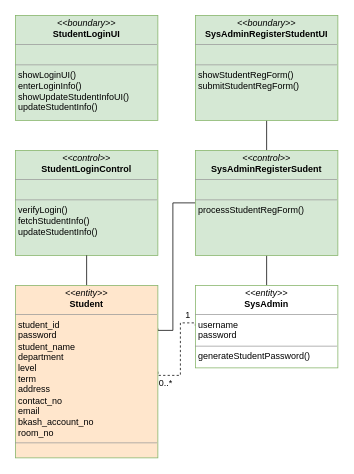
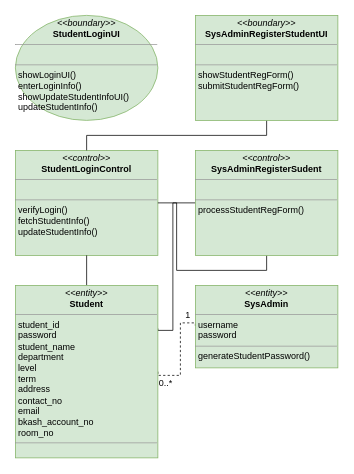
- <mxCell id="2" value="&lt;p style=&quot;margin: 0px ; margin-top: 4px ; text-align: center&quot;&gt;&lt;i&gt;&amp;lt;&amp;lt;boundary&amp;gt;&amp;gt;&lt;/i&gt;&lt;br&gt;&lt;b&gt;StudentLoginUI&lt;/b&gt;&lt;/p&gt;&lt;hr size=&quot;1&quot;&gt;&lt;p style=&quot;margin: 0px ; margin-left: 4px&quot;&gt;&lt;br&gt;&lt;/p&gt;&lt;hr size=&quot;1&quot;&gt;&lt;p style=&quot;margin: 0px ; margin-left: 4px&quot;&gt;showLoginUI()&lt;/p&gt;&lt;p style=&quot;margin: 0px ; margin-left: 4px&quot;&gt;enterLoginInfo()&lt;/p&gt;&lt;p style=&quot;margin: 0px ; margin-left: 4px&quot;&gt;showUpdateStudentInfoUI()&lt;/p&gt;&lt;p style=&quot;margin: 0px ; margin-left: 4px&quot;&gt;updateStudentInfo()&lt;/p&gt;" style="verticalAlign=top;align=left;overflow=fill;fontSize=12;fontFamily=Helvetica;html=1;fillColor=#d5e8d4;strokeColor=#82b366;" parent="1" vertex="1"><mxGeometry x="20" y="20" width="190" height="140" as="geometry" /></mxCell>
+ <mxCell id="2" value="&lt;p style=&quot;margin: 0px ; margin-top: 4px ; text-align: center&quot;&gt;&lt;i&gt;&amp;lt;&amp;lt;boundary&amp;gt;&amp;gt;&lt;/i&gt;&lt;br&gt;&lt;b&gt;StudentLoginUI&lt;/b&gt;&lt;/p&gt;&lt;hr size=&quot;1&quot;&gt;&lt;p style=&quot;margin: 0px ; margin-left: 4px&quot;&gt;&lt;br&gt;&lt;/p&gt;&lt;hr size=&quot;1&quot;&gt;&lt;p style=&quot;margin: 0px ; margin-left: 4px&quot;&gt;showLoginUI()&lt;/p&gt;&lt;p style=&quot;margin: 0px ; margin-left: 4px&quot;&gt;enterLoginInfo()&lt;/p&gt;&lt;p style=&quot;margin: 0px ; margin-left: 4px&quot;&gt;showUpdateStudentInfoUI()&lt;/p&gt;&lt;p style=&quot;margin: 0px ; margin-left: 4px&quot;&gt;updateStudentInfo()&lt;/p&gt;" style="ellipse;verticalAlign=top;align=left;overflow=fill;fontSize=12;fontFamily=Helvetica;html=1;fillColor=#d5e8d4;strokeColor=#82b366;" parent="1" vertex="1"><mxGeometry x="20" y="20" width="190" height="140" as="geometry" /></mxCell>
- <mxCell id="10" style="edgeStyle=orthogonalEdgeStyle;rounded=0;orthogonalLoop=1;jettySize=auto;html=1;exitX=0.5;exitY=1;exitDx=0;exitDy=0;entryX=0.5;entryY=0;entryDx=0;entryDy=0;endArrow=none;endFill=0;" parent="1" source="11" target="13" edge="1"><mxGeometry relative="1" as="geometry" /></mxCell>
+ <mxCell id="10" style="edgeStyle=orthogonalEdgeStyle;rounded=0;orthogonalLoop=1;jettySize=auto;html=1;exitX=0.5;exitY=1;exitDx=0;exitDy=0;endArrow=none;endFill=0;" parent="1" source="11" target="3" edge="1"><mxGeometry relative="1" as="geometry" /></mxCell>
- <mxCell id="12" style="edgeStyle=orthogonalEdgeStyle;rounded=0;orthogonalLoop=1;jettySize=auto;html=1;exitX=0.5;exitY=1;exitDx=0;exitDy=0;entryX=0.5;entryY=0;entryDx=0;entryDy=0;endArrow=none;endFill=0;" parent="1" source="13" target="14" edge="1"><mxGeometry relative="1" as="geometry" /></mxCell>
+ <mxCell id="12" style="edgeStyle=orthogonalEdgeStyle;rounded=0;orthogonalLoop=1;jettySize=auto;html=1;exitX=0.5;exitY=1;exitDx=0;exitDy=0;endArrow=none;endFill=0;" parent="1" source="13" target="3" edge="1"><mxGeometry relative="1" as="geometry" /></mxCell>
- <mxCell id="14" value="&lt;p style=&quot;margin: 0px ; margin-top: 4px ; text-align: center&quot;&gt;&lt;i&gt;&amp;lt;&amp;lt;entity&amp;gt;&amp;gt;&lt;/i&gt;&lt;br&gt;&lt;b&gt;SysAdmin&lt;/b&gt;&lt;/p&gt;&lt;hr size=&quot;1&quot;&gt;&lt;p style=&quot;margin: 0px ; margin-left: 4px&quot;&gt;username&lt;/p&gt;&lt;p style=&quot;margin: 0px ; margin-left: 4px&quot;&gt;password&lt;/p&gt;&lt;hr size=&quot;1&quot;&gt;&lt;p style=&quot;margin: 0px ; margin-left: 4px&quot;&gt;generateStudentPassword()&lt;/p&gt;" style="verticalAlign=top;align=left;overflow=fill;fontSize=12;fontFamily=Helvetica;html=1;fillColor=#ffffff;strokeColor=#82b366;" parent="1" vertex="1"><mxGeometry x="260" y="380" width="190" height="110" as="geometry" /></mxCell>
+ <mxCell id="14" value="&lt;p style=&quot;margin: 0px ; margin-top: 4px ; text-align: center&quot;&gt;&lt;i&gt;&amp;lt;&amp;lt;entity&amp;gt;&amp;gt;&lt;/i&gt;&lt;br&gt;&lt;b&gt;SysAdmin&lt;/b&gt;&lt;/p&gt;&lt;hr size=&quot;1&quot;&gt;&lt;p style=&quot;margin: 0px ; margin-left: 4px&quot;&gt;username&lt;/p&gt;&lt;p style=&quot;margin: 0px ; margin-left: 4px&quot;&gt;password&lt;/p&gt;&lt;hr size=&quot;1&quot;&gt;&lt;p style=&quot;margin: 0px ; margin-left: 4px&quot;&gt;generateStudentPassword()&lt;/p&gt;" style="verticalAlign=top;align=left;overflow=fill;fontSize=12;fontFamily=Helvetica;html=1;fillColor=#d5e8d4;strokeColor=#82b366;" parent="1" vertex="1"><mxGeometry x="260" y="380" width="190" height="110" as="geometry" /></mxCell>
- <mxCell id="7" value="&lt;p style=&quot;margin: 0px ; margin-top: 4px ; text-align: center&quot;&gt;&lt;i&gt;&amp;lt;&amp;lt;entity&amp;gt;&amp;gt;&lt;/i&gt;&lt;br&gt;&lt;b&gt;Student&lt;/b&gt;&lt;/p&gt;&lt;hr size=&quot;1&quot;&gt;&lt;p style=&quot;margin: 0px ; margin-left: 4px&quot;&gt;student_id&lt;/p&gt;&lt;p style=&quot;margin: 0px ; margin-left: 4px&quot;&gt;password&lt;/p&gt;&lt;p style=&quot;margin: 0px ; margin-left: 4px&quot;&gt;student_name&lt;/p&gt;&lt;p style=&quot;margin: 0px ; margin-left: 4px&quot;&gt;department&lt;/p&gt;&lt;p style=&quot;margin: 0px ; margin-left: 4px&quot;&gt;level&lt;/p&gt;&lt;p style=&quot;margin: 0px ; margin-left: 4px&quot;&gt;term&lt;/p&gt;&lt;p style=&quot;margin: 0px ; margin-left: 4px&quot;&gt;address&lt;/p&gt;&lt;p style=&quot;margin: 0px ; margin-left: 4px&quot;&gt;contact_no&lt;/p&gt;&lt;p style=&quot;margin: 0px ; margin-left: 4px&quot;&gt;email&lt;/p&gt;&lt;p style=&quot;margin: 0px ; margin-left: 4px&quot;&gt;bkash_account_no&lt;/p&gt;&lt;p style=&quot;margin: 0px ; margin-left: 4px&quot;&gt;room_no&lt;/p&gt;&lt;hr size=&quot;1&quot;&gt;&lt;p style=&quot;margin: 0px ; margin-left: 4px&quot;&gt;&lt;br&gt;&lt;/p&gt;" style="verticalAlign=top;align=left;overflow=fill;fontSize=12;fontFamily=Helvetica;html=1;fillColor=#ffe6cc;strokeColor=#82b366;" parent="1" vertex="1"><mxGeometry x="20" y="380" width="190" height="230" as="geometry" /></mxCell>
+ <mxCell id="7" value="&lt;p style=&quot;margin: 0px ; margin-top: 4px ; text-align: center&quot;&gt;&lt;i&gt;&amp;lt;&amp;lt;entity&amp;gt;&amp;gt;&lt;/i&gt;&lt;br&gt;&lt;b&gt;Student&lt;/b&gt;&lt;/p&gt;&lt;hr size=&quot;1&quot;&gt;&lt;p style=&quot;margin: 0px ; margin-left: 4px&quot;&gt;student_id&lt;/p&gt;&lt;p style=&quot;margin: 0px ; margin-left: 4px&quot;&gt;password&lt;/p&gt;&lt;p style=&quot;margin: 0px ; margin-left: 4px&quot;&gt;student_name&lt;/p&gt;&lt;p style=&quot;margin: 0px ; margin-left: 4px&quot;&gt;department&lt;/p&gt;&lt;p style=&quot;margin: 0px ; margin-left: 4px&quot;&gt;level&lt;/p&gt;&lt;p style=&quot;margin: 0px ; margin-left: 4px&quot;&gt;term&lt;/p&gt;&lt;p style=&quot;margin: 0px ; margin-left: 4px&quot;&gt;address&lt;/p&gt;&lt;p style=&quot;margin: 0px ; margin-left: 4px&quot;&gt;contact_no&lt;/p&gt;&lt;p style=&quot;margin: 0px ; margin-left: 4px&quot;&gt;email&lt;/p&gt;&lt;p style=&quot;margin: 0px ; margin-left: 4px&quot;&gt;bkash_account_no&lt;/p&gt;&lt;p style=&quot;margin: 0px ; margin-left: 4px&quot;&gt;room_no&lt;/p&gt;&lt;hr size=&quot;1&quot;&gt;&lt;p style=&quot;margin: 0px ; margin-left: 4px&quot;&gt;&lt;br&gt;&lt;/p&gt;" style="verticalAlign=top;align=left;overflow=fill;fontSize=12;fontFamily=Helvetica;html=1;fillColor=#d5e8d4;strokeColor=#82b366;" parent="1" vertex="1"><mxGeometry x="20" y="380" width="190" height="230" as="geometry" /></mxCell>
